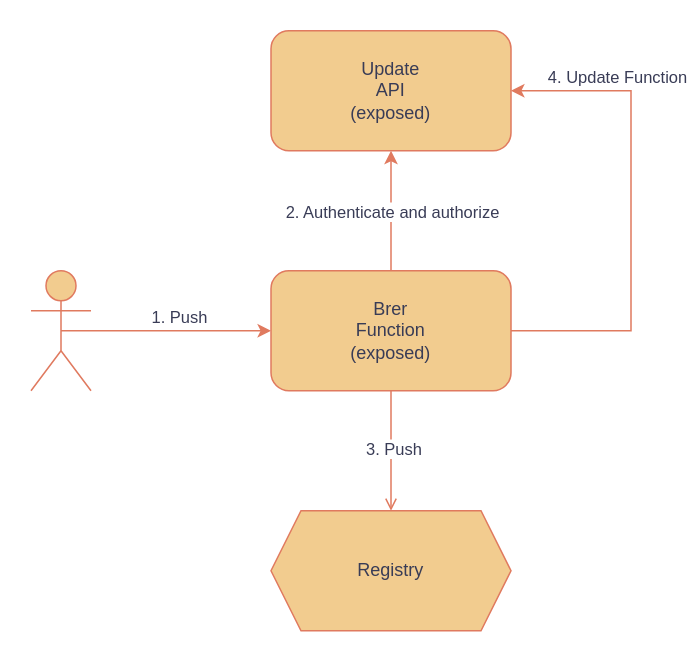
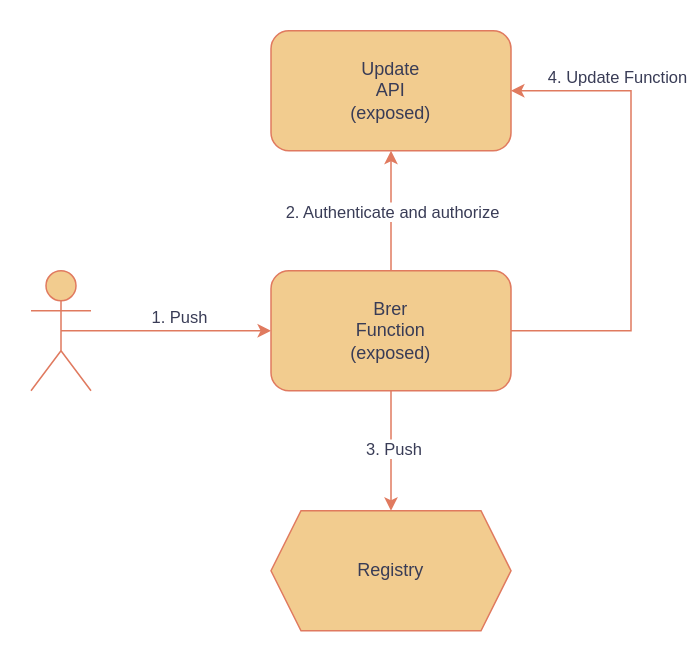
- <mxCell id="9" style="edgeStyle=orthogonalEdgeStyle;rounded=0;orthogonalLoop=1;jettySize=auto;html=1;exitX=0.5;exitY=1;exitDx=0;exitDy=0;entryX=0.5;entryY=0;entryDx=0;entryDy=0;strokeColor=#E07A5F;fontColor=#393C56;fillColor=#F2CC8F;endArrow=open;" edge="1" parent="1" source="13" target="2"><mxGeometry relative="1" as="geometry" /></mxCell>
+ <mxCell id="9" style="edgeStyle=orthogonalEdgeStyle;rounded=0;orthogonalLoop=1;jettySize=auto;html=1;exitX=0.5;exitY=1;exitDx=0;exitDy=0;entryX=0.5;entryY=0;entryDx=0;entryDy=0;strokeColor=#E07A5F;fontColor=#393C56;fillColor=#F2CC8F;" edge="1" parent="1" source="13" target="2"><mxGeometry relative="1" as="geometry" /></mxCell>
